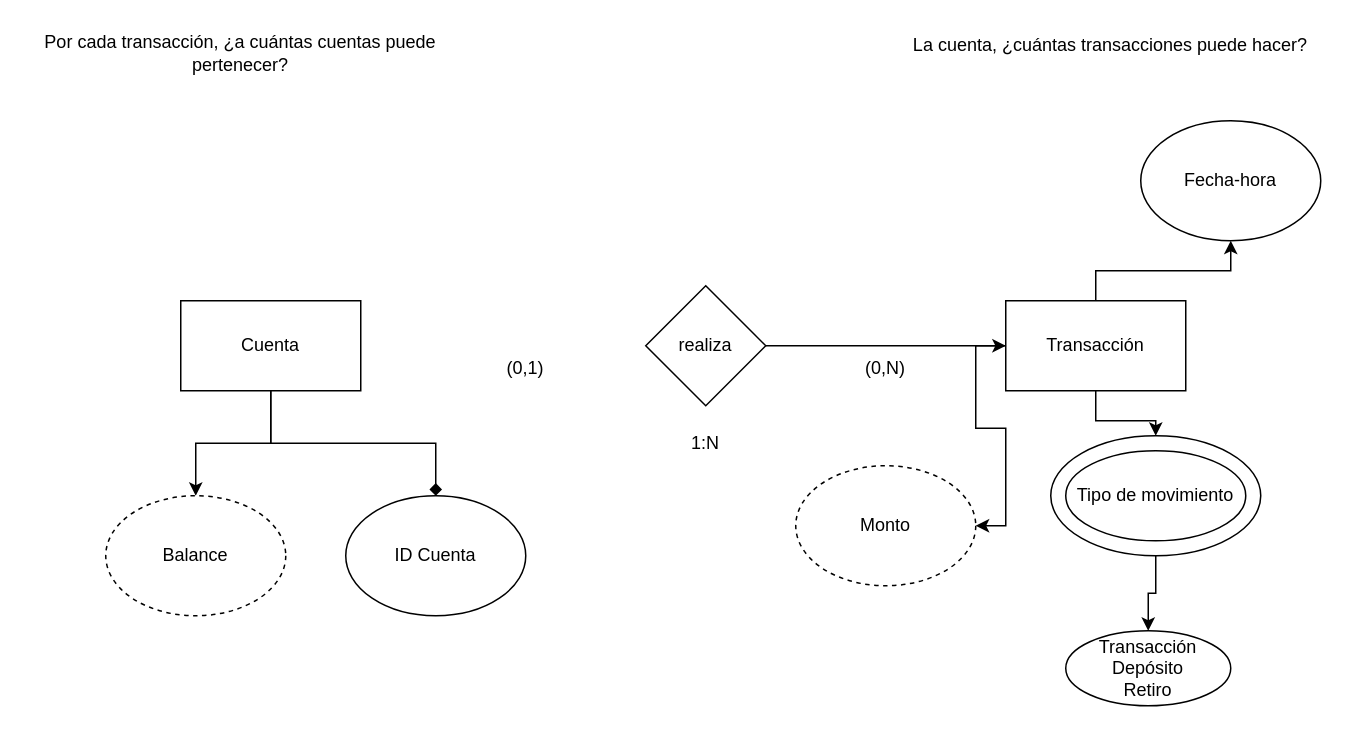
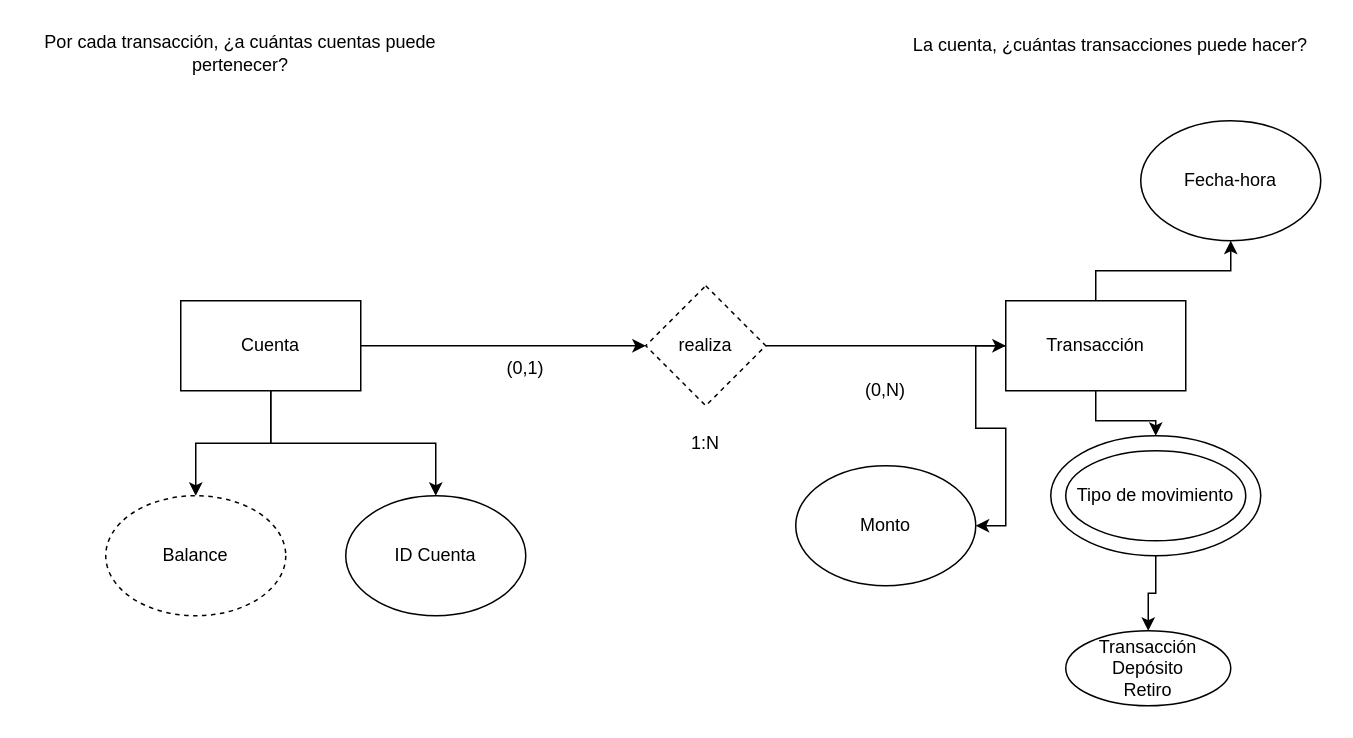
+ <mxCell id="4" style="edgeStyle=orthogonalEdgeStyle;rounded=0;orthogonalLoop=1;jettySize=auto;html=1;entryX=0;entryY=0.5;entryDx=0;entryDy=0;" edge="1" parent="1" source="7" target="3"><mxGeometry relative="1" as="geometry" /></mxCell>
- <mxCell id="3" value="realiza" style="rhombus;whiteSpace=wrap;html=1;" vertex="1" parent="1"><mxGeometry x="430" y="190" width="80" height="80" as="geometry" /></mxCell>
+ <mxCell id="3" value="realiza" style="rhombus;whiteSpace=wrap;html=1;dashed=1;" vertex="1" parent="1"><mxGeometry x="430" y="190" width="80" height="80" as="geometry" /></mxCell>
- <mxCell id="22" value="(0,N)" style="text;html=1;align=center;verticalAlign=middle;whiteSpace=wrap;rounded=0;" vertex="1" parent="1"><mxGeometry x="560" y="230" width="60" height="30" as="geometry" /></mxCell>
+ <mxCell id="22" value="(0,N)" style="text;html=1;align=center;verticalAlign=middle;whiteSpace=wrap;rounded=0;" vertex="1" parent="1"><mxGeometry x="560" y="245" width="60" height="30" as="geometry" /></mxCell>
- <mxCell id="5" style="edgeStyle=orthogonalEdgeStyle;rounded=0;orthogonalLoop=1;jettySize=auto;html=1;entryX=0.5;entryY=0;entryDx=0;entryDy=0;endArrow=diamond;" edge="1" parent="1" source="7" target="12"><mxGeometry relative="1" as="geometry" /></mxCell>
+ <mxCell id="5" style="edgeStyle=orthogonalEdgeStyle;rounded=0;orthogonalLoop=1;jettySize=auto;html=1;entryX=0.5;entryY=0;entryDx=0;entryDy=0;" edge="1" parent="1" source="7" target="12"><mxGeometry relative="1" as="geometry" /></mxCell>
- <mxCell id="21" value="Monto" style="ellipse;whiteSpace=wrap;html=1;dashed=1;" vertex="1" parent="1"><mxGeometry x="530" y="310" width="120" height="80" as="geometry" /></mxCell>
+ <mxCell id="21" value="Monto" style="ellipse;whiteSpace=wrap;html=1;dashed=0;" vertex="1" parent="1"><mxGeometry x="530" y="310" width="120" height="80" as="geometry" /></mxCell>
